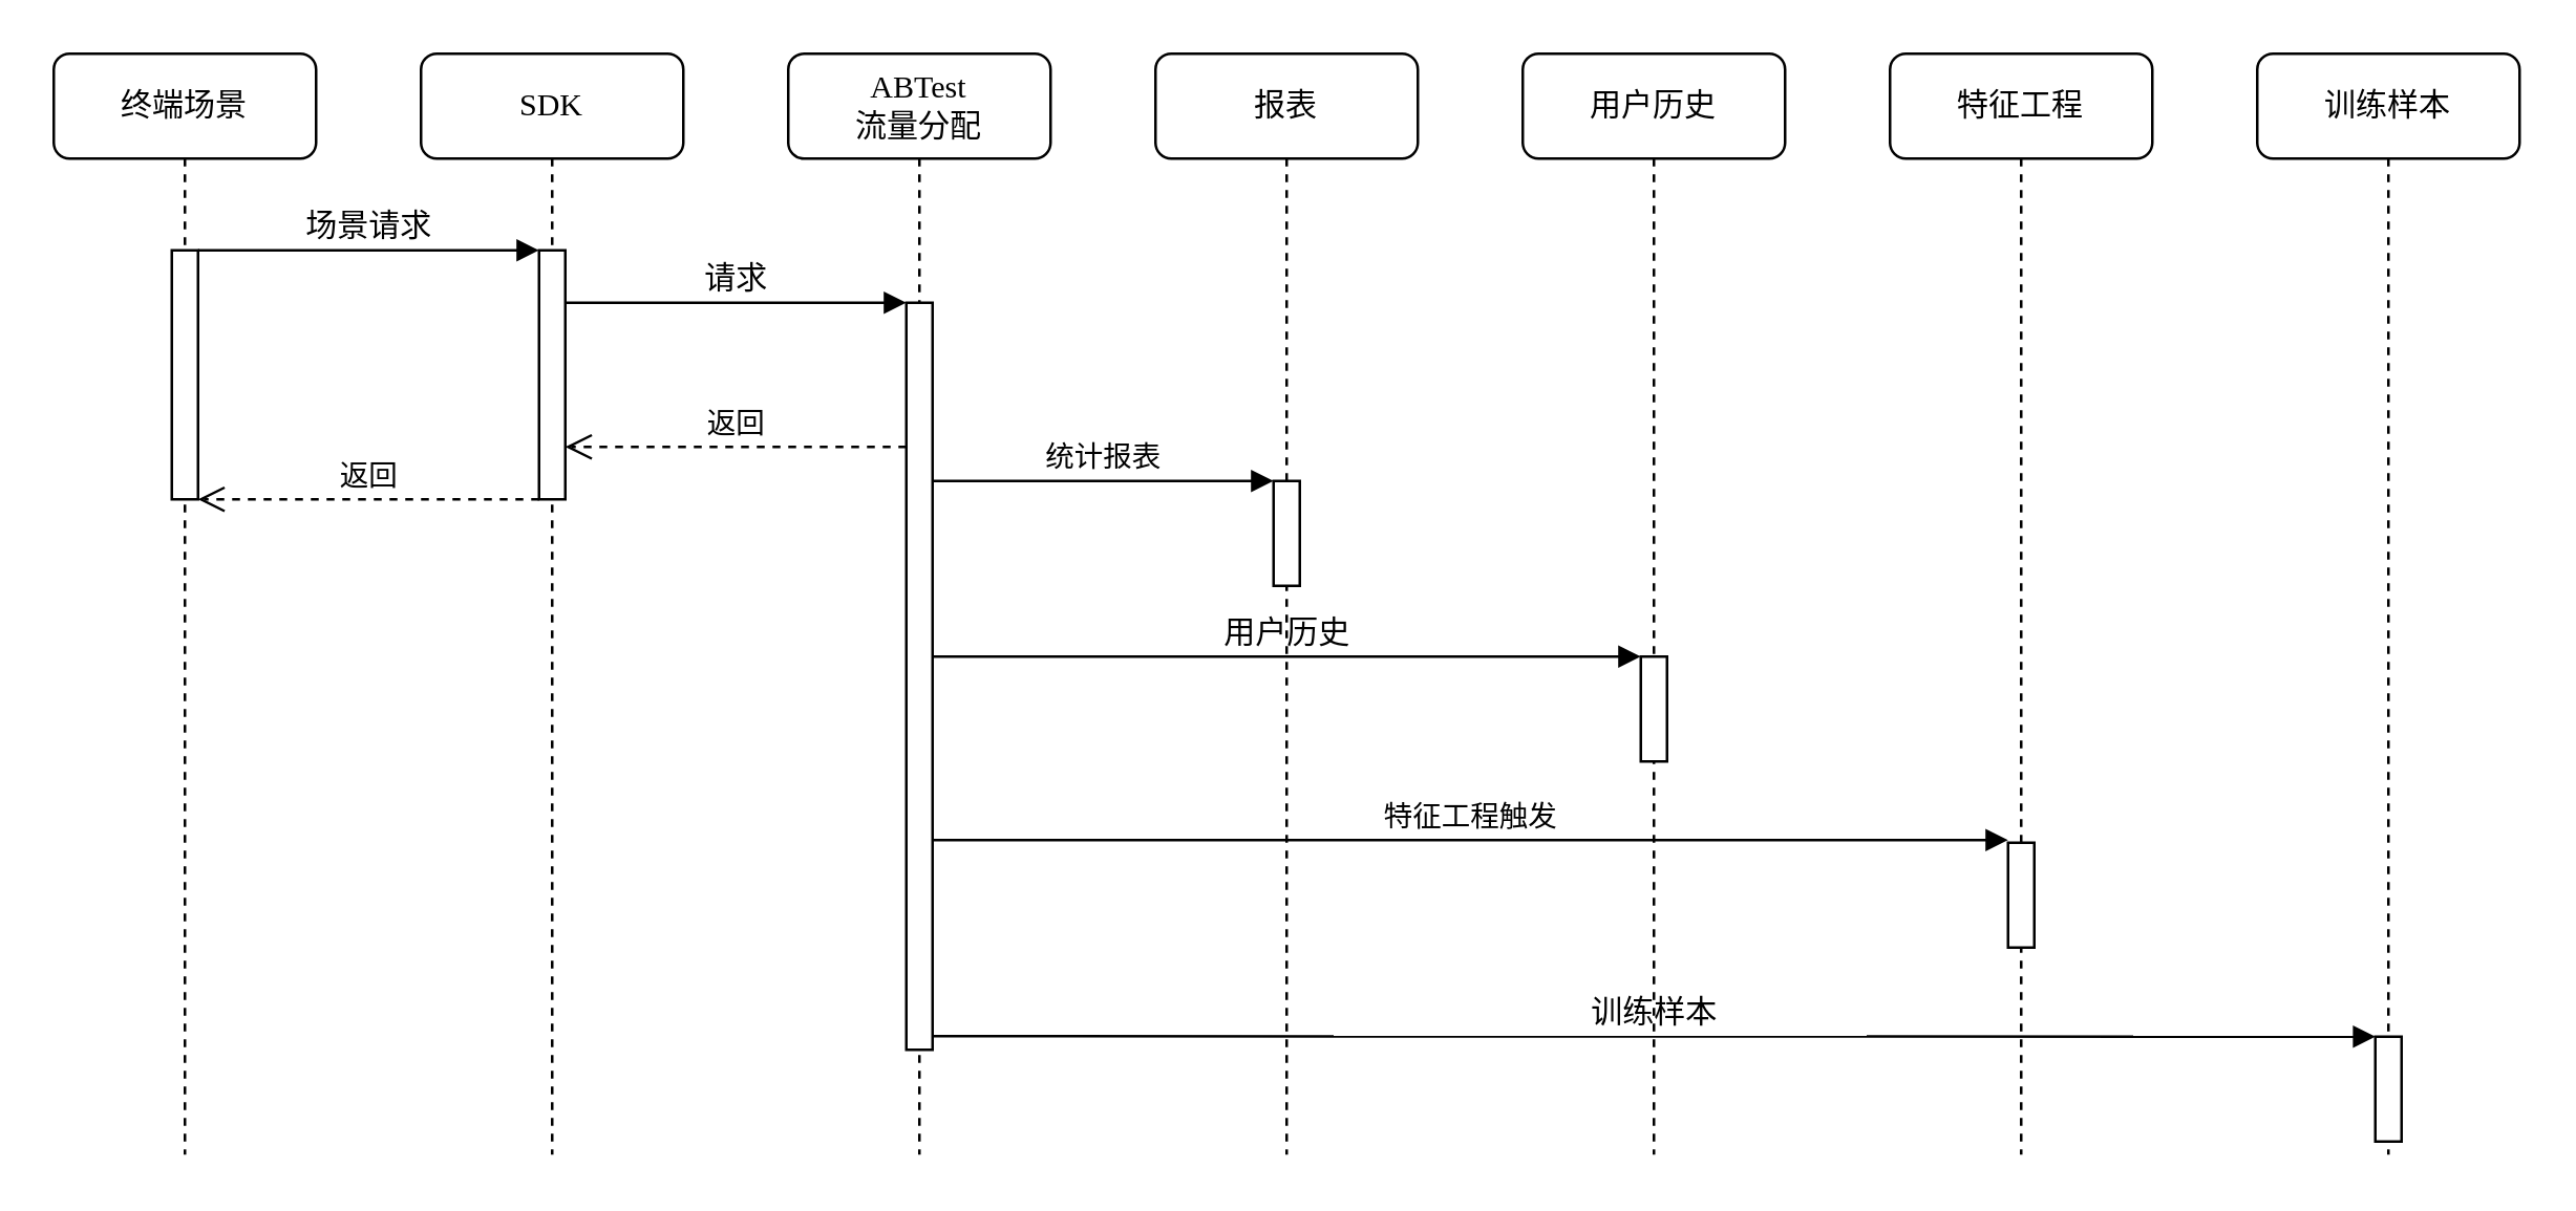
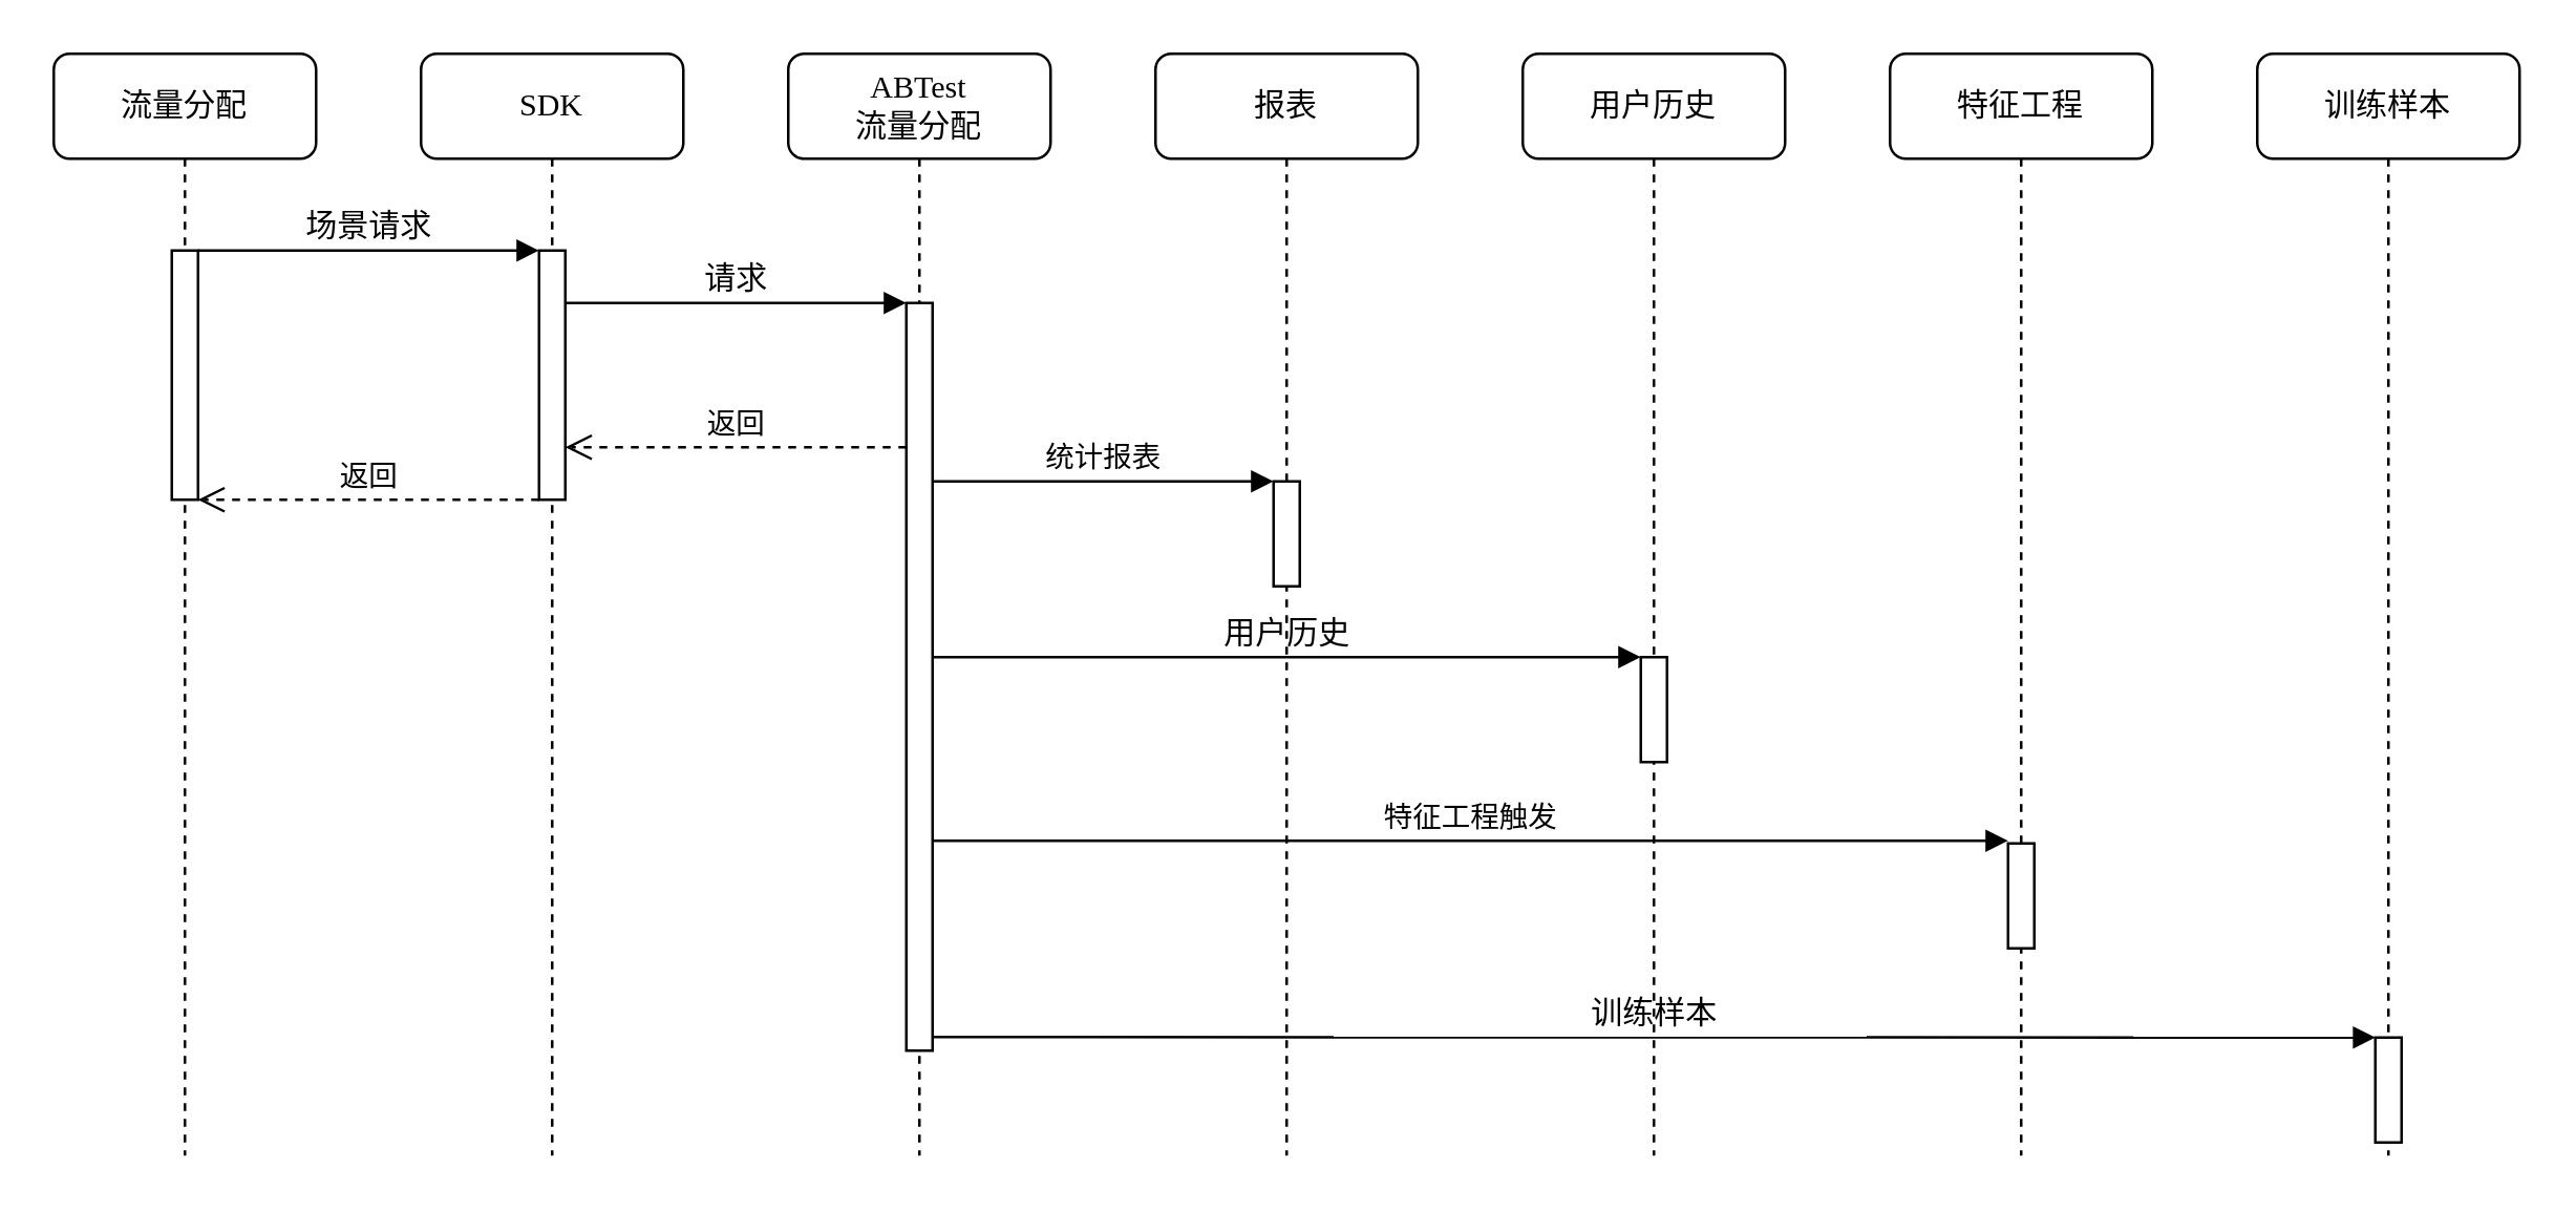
- <mxCell id="11" value="终端场景" style="shape=umlLifeline;perimeter=lifelinePerimeter;whiteSpace=wrap;html=1;container=1;collapsible=0;recursiveResize=0;outlineConnect=0;rounded=1;shadow=0;comic=0;labelBackgroundColor=none;strokeColor=#000000;strokeWidth=1;fillColor=#FFFFFF;fontFamily=Verdana;fontSize=12;fontColor=#000000;align=center;" parent="1" vertex="1"><mxGeometry x="20" y="20" width="100" height="420" as="geometry" /></mxCell>
+ <mxCell id="11" value="流量分配" style="shape=umlLifeline;perimeter=lifelinePerimeter;whiteSpace=wrap;html=1;container=1;collapsible=0;recursiveResize=0;outlineConnect=0;rounded=1;shadow=0;comic=0;labelBackgroundColor=none;strokeColor=#000000;strokeWidth=1;fillColor=#FFFFFF;fontFamily=Verdana;fontSize=12;fontColor=#000000;align=center;" parent="1" vertex="1"><mxGeometry x="20" y="20" width="100" height="420" as="geometry" /></mxCell>
